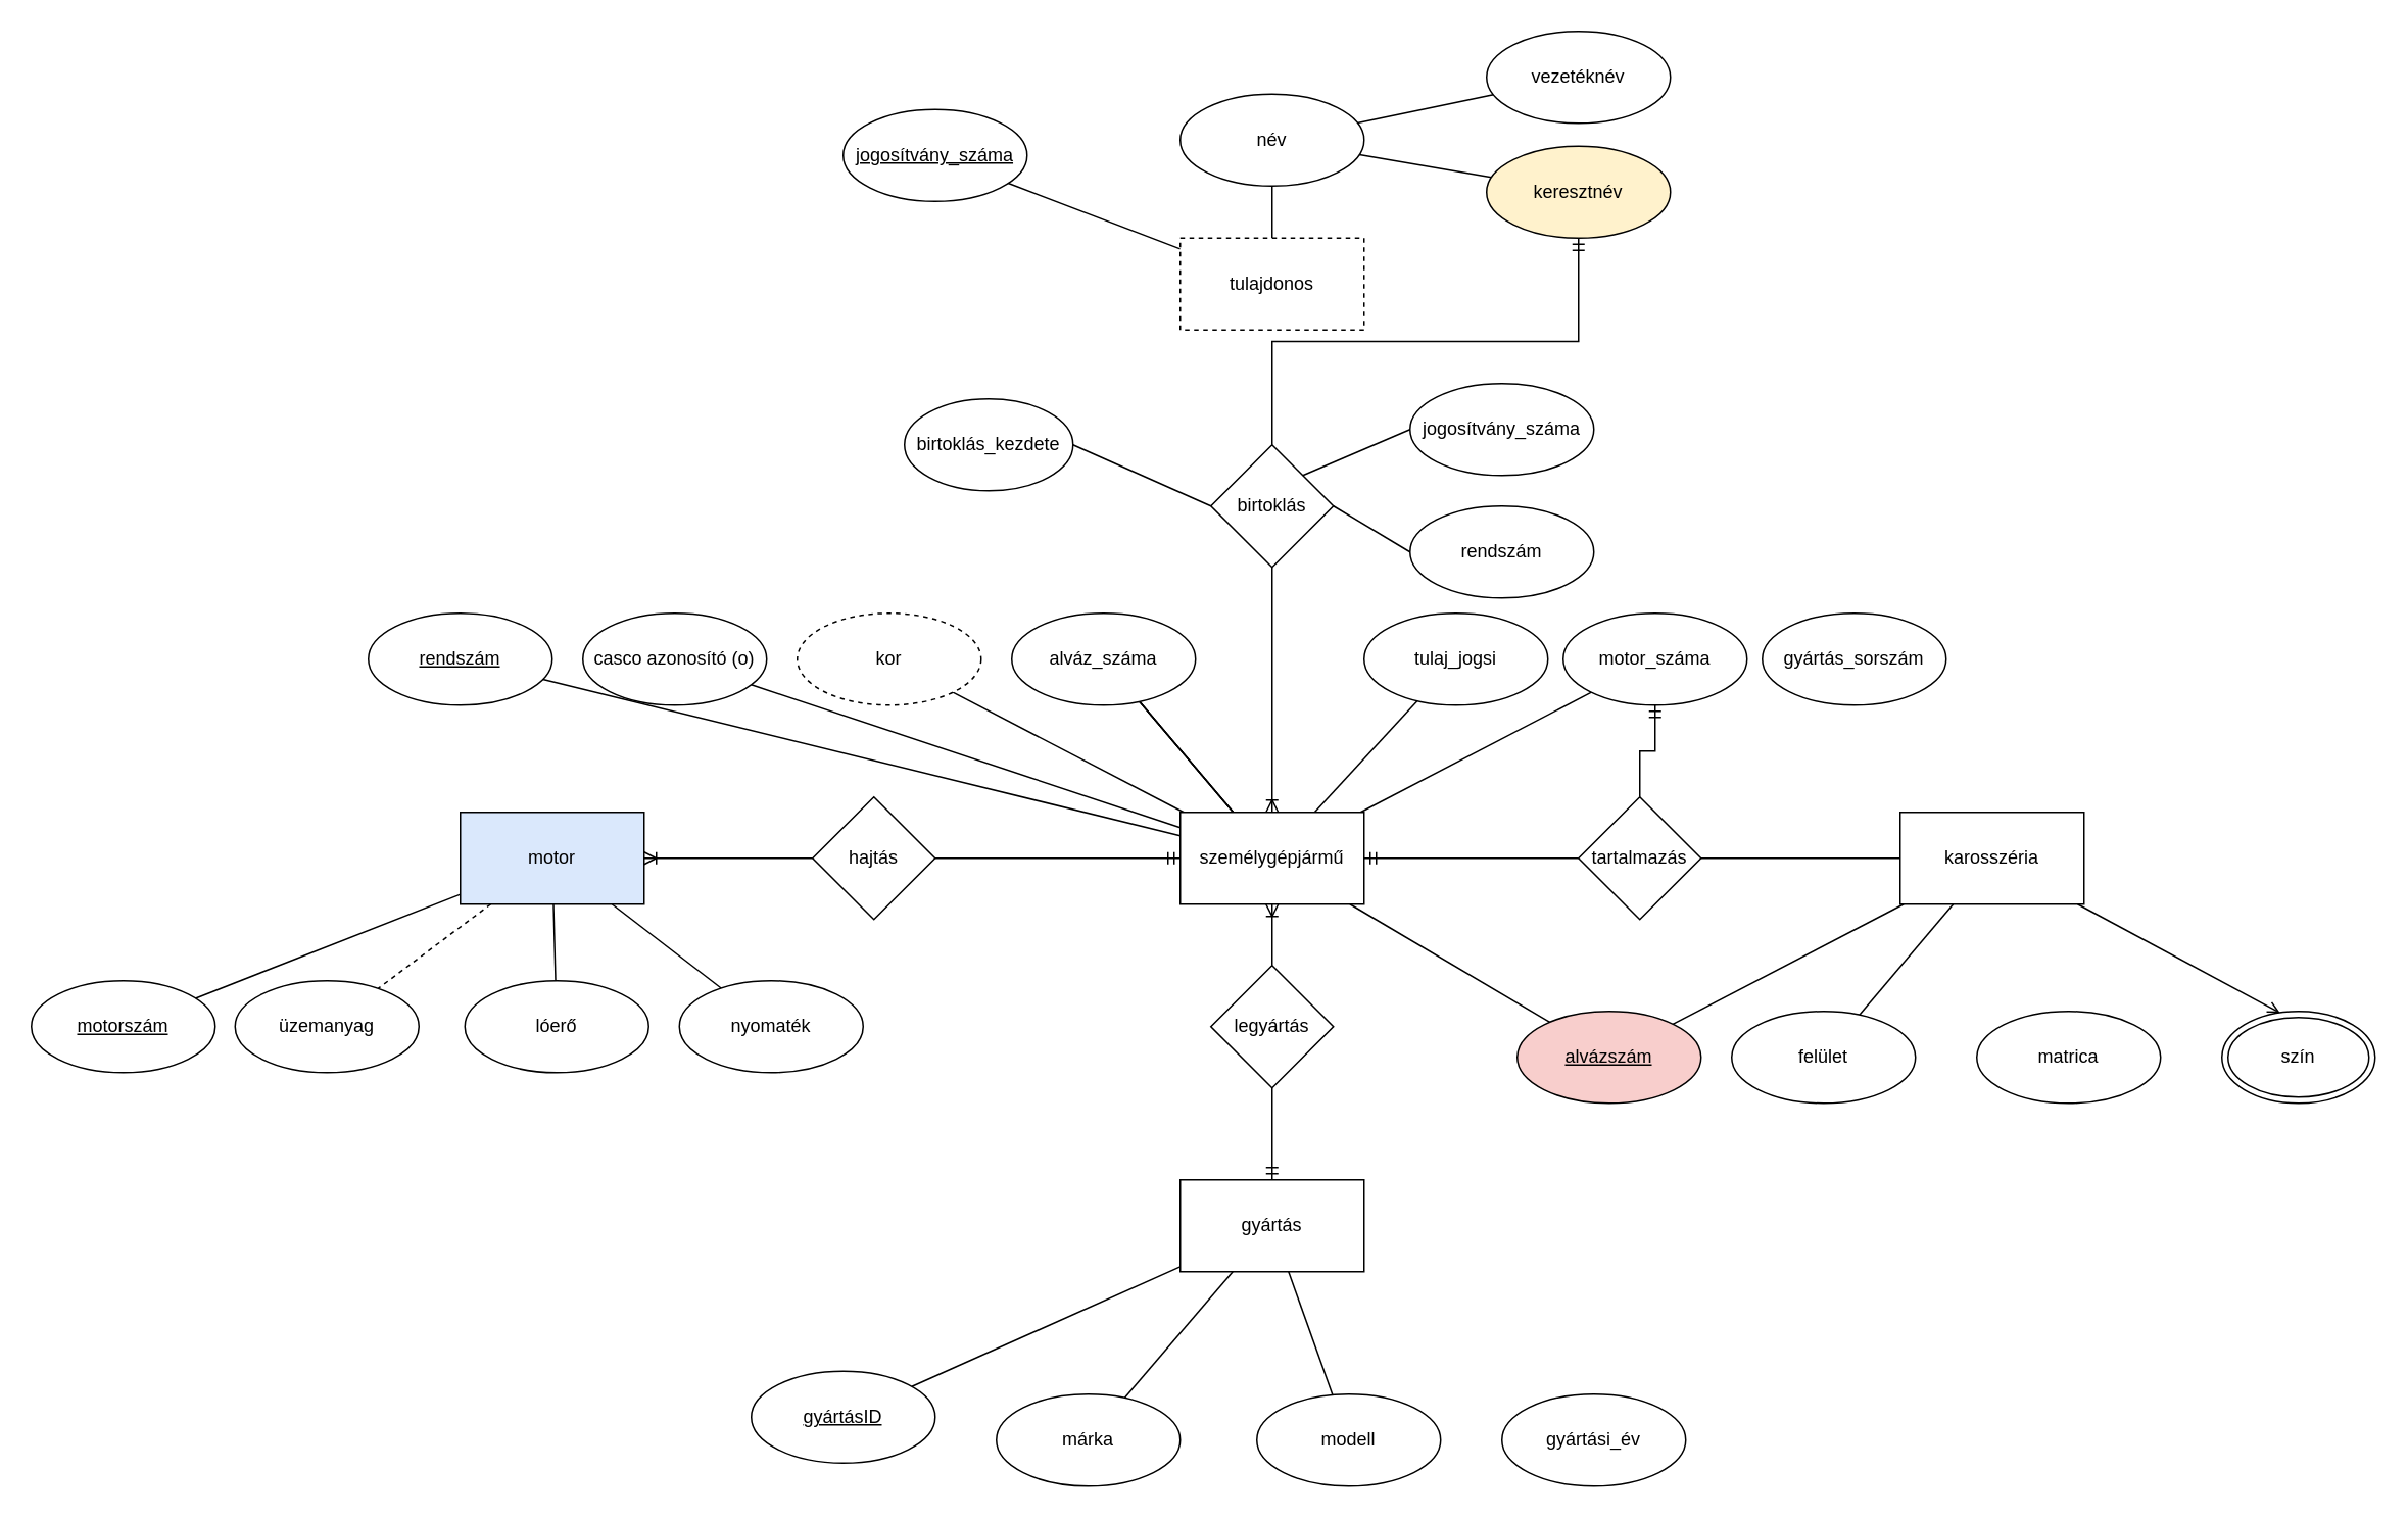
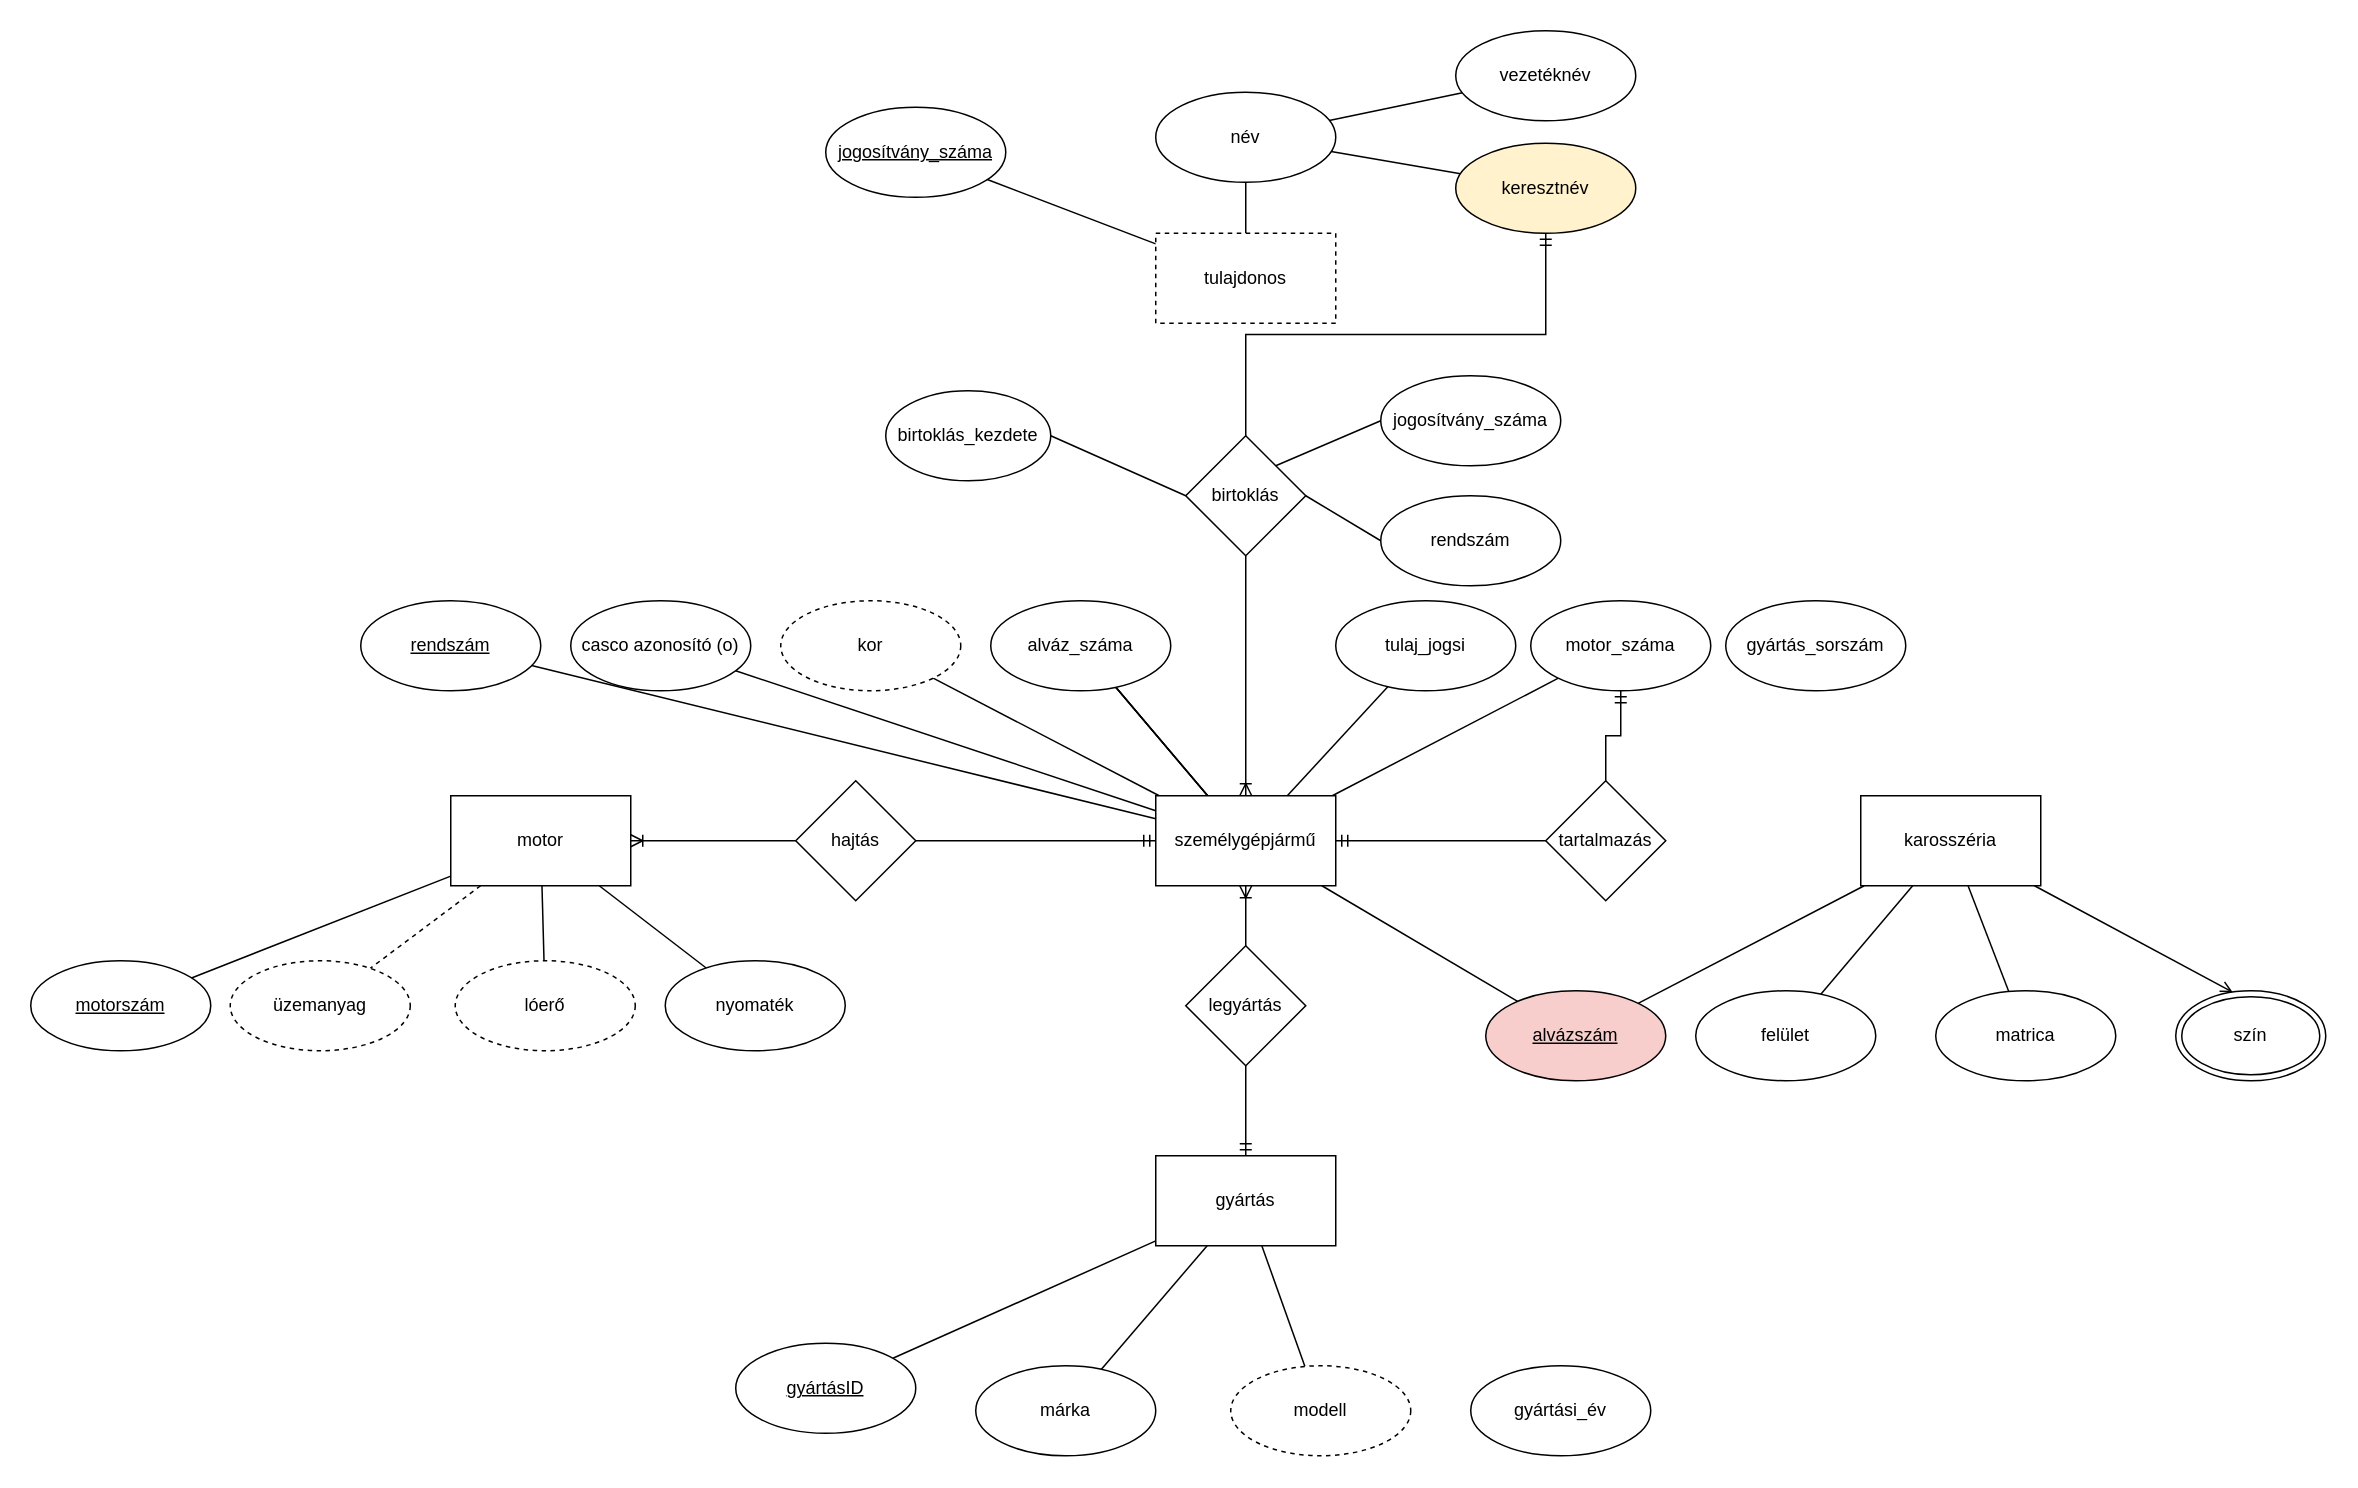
- <mxCell id="34" value="motor" style="whiteSpace=wrap;html=1;rounded=0;fillColor=#dae8fc;" parent="1" vertex="1"><mxGeometry x="300" y="530" width="120" height="60" as="geometry" /></mxCell>
+ <mxCell id="34" value="motor" style="whiteSpace=wrap;html=1;rounded=0;" parent="1" vertex="1"><mxGeometry x="300" y="530" width="120" height="60" as="geometry" /></mxCell>
- <mxCell id="26" value="" style="edgeStyle=none;rounded=0;orthogonalLoop=1;jettySize=auto;html=1;endArrow=none;endFill=0;" parent="1" source="27" target="22" edge="1"><mxGeometry relative="1" as="geometry" /></mxCell>
+ <mxCell id="26" value="" style="edgeStyle=none;rounded=0;orthogonalLoop=1;jettySize=auto;html=1;endArrow=none;endFill=0;" parent="1" source="27" target="61" edge="1"><mxGeometry relative="1" as="geometry" /></mxCell>
- <mxCell id="55" value="üzemanyag" style="ellipse;whiteSpace=wrap;html=1;rounded=0;" parent="1" vertex="1"><mxGeometry x="153" y="640" width="120" height="60" as="geometry" /></mxCell>
+ <mxCell id="55" value="üzemanyag" style="ellipse;whiteSpace=wrap;html=1;rounded=0;dashed=1;" parent="1" vertex="1"><mxGeometry x="153" y="640" width="120" height="60" as="geometry" /></mxCell>
- <mxCell id="57" value="lóerő" style="ellipse;whiteSpace=wrap;html=1;rounded=0;" parent="1" vertex="1"><mxGeometry x="303" y="640" width="120" height="60" as="geometry" /></mxCell>
+ <mxCell id="57" value="lóerő" style="ellipse;whiteSpace=wrap;html=1;rounded=0;dashed=1;" parent="1" vertex="1"><mxGeometry x="303" y="640" width="120" height="60" as="geometry" /></mxCell>
- <mxCell id="65" value="modell" style="ellipse;whiteSpace=wrap;html=1;rounded=0;" parent="1" vertex="1"><mxGeometry x="820" y="910" width="120" height="60" as="geometry" /></mxCell>
+ <mxCell id="65" value="modell" style="ellipse;whiteSpace=wrap;html=1;rounded=0;dashed=1;" parent="1" vertex="1"><mxGeometry x="820" y="910" width="120" height="60" as="geometry" /></mxCell>
